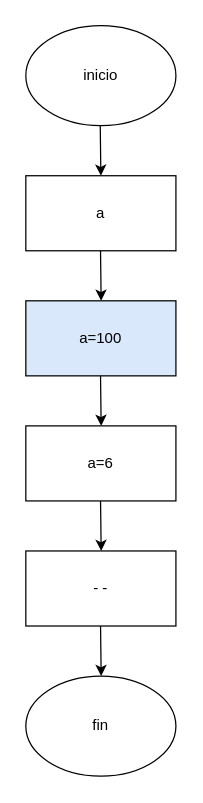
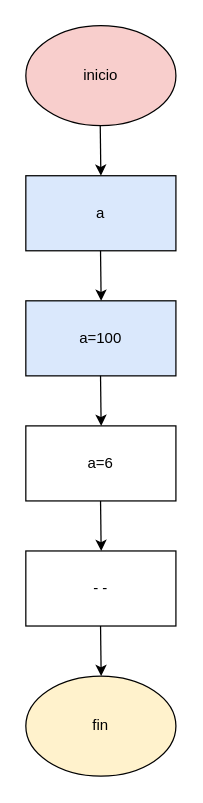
- <mxCell id="2" value="inicio" style="ellipse;whiteSpace=wrap;html=1;" parent="1" vertex="1"><mxGeometry x="20" y="20" width="120" height="80" as="geometry" /></mxCell>
+ <mxCell id="2" value="inicio" style="ellipse;whiteSpace=wrap;html=1;fillColor=#f8cecc;" parent="1" vertex="1"><mxGeometry x="20" y="20" width="120" height="80" as="geometry" /></mxCell>
- <mxCell id="4" value="a" style="rounded=0;whiteSpace=wrap;html=1;" parent="1" vertex="1"><mxGeometry x="20" y="140" width="120" height="60" as="geometry" /></mxCell>
+ <mxCell id="4" value="a" style="rounded=0;whiteSpace=wrap;html=1;fillColor=#dae8fc;" parent="1" vertex="1"><mxGeometry x="20" y="140" width="120" height="60" as="geometry" /></mxCell>
- <mxCell id="12" value="fin" style="ellipse;whiteSpace=wrap;html=1;" parent="1" vertex="1"><mxGeometry x="20" y="540" width="120" height="80" as="geometry" /></mxCell>
+ <mxCell id="12" value="fin" style="ellipse;whiteSpace=wrap;html=1;fillColor=#fff2cc;" parent="1" vertex="1"><mxGeometry x="20" y="540" width="120" height="80" as="geometry" /></mxCell>
